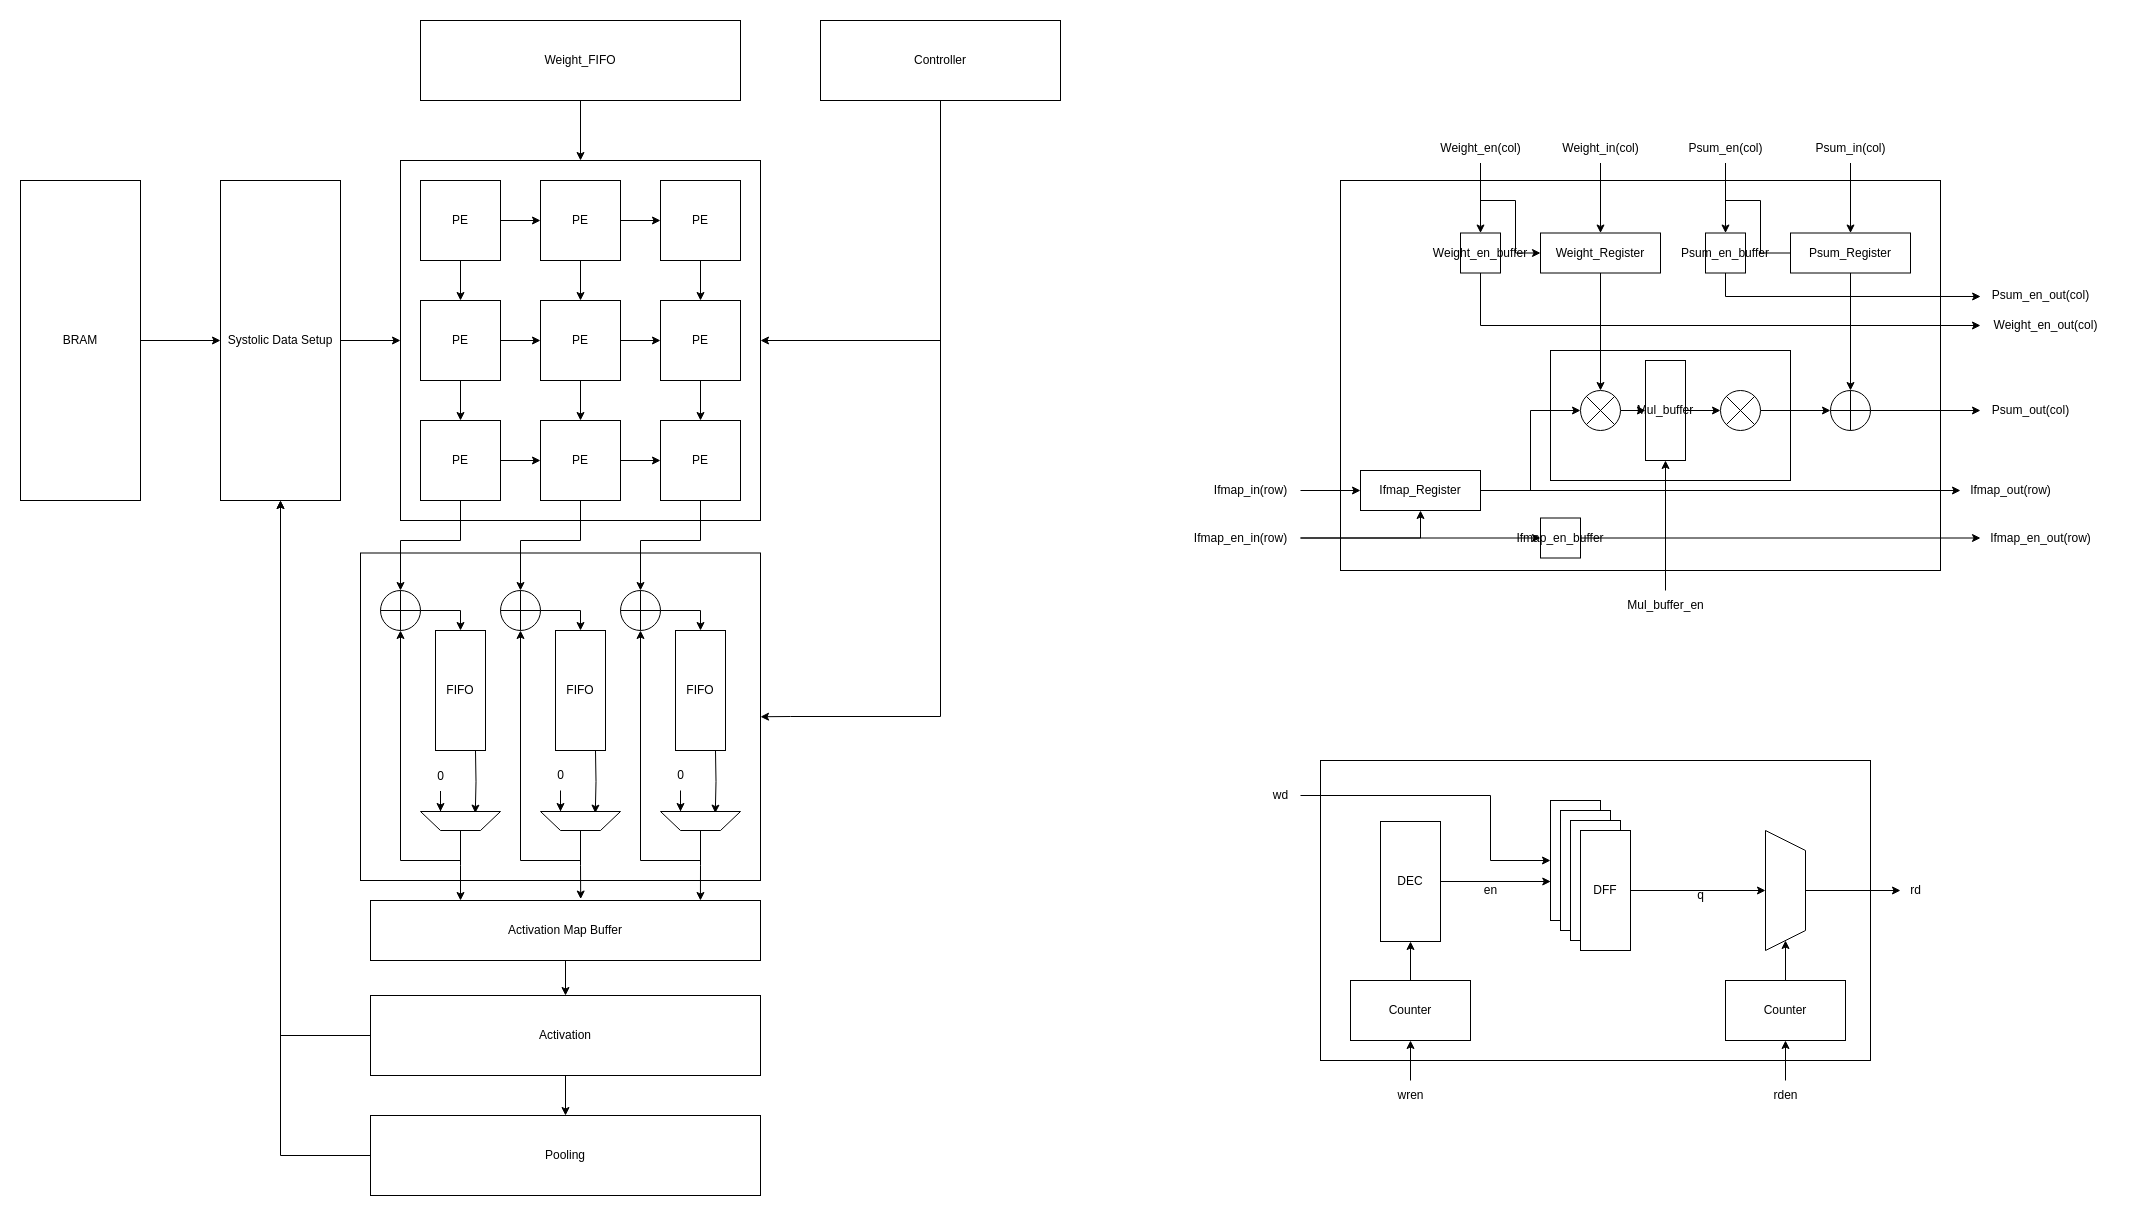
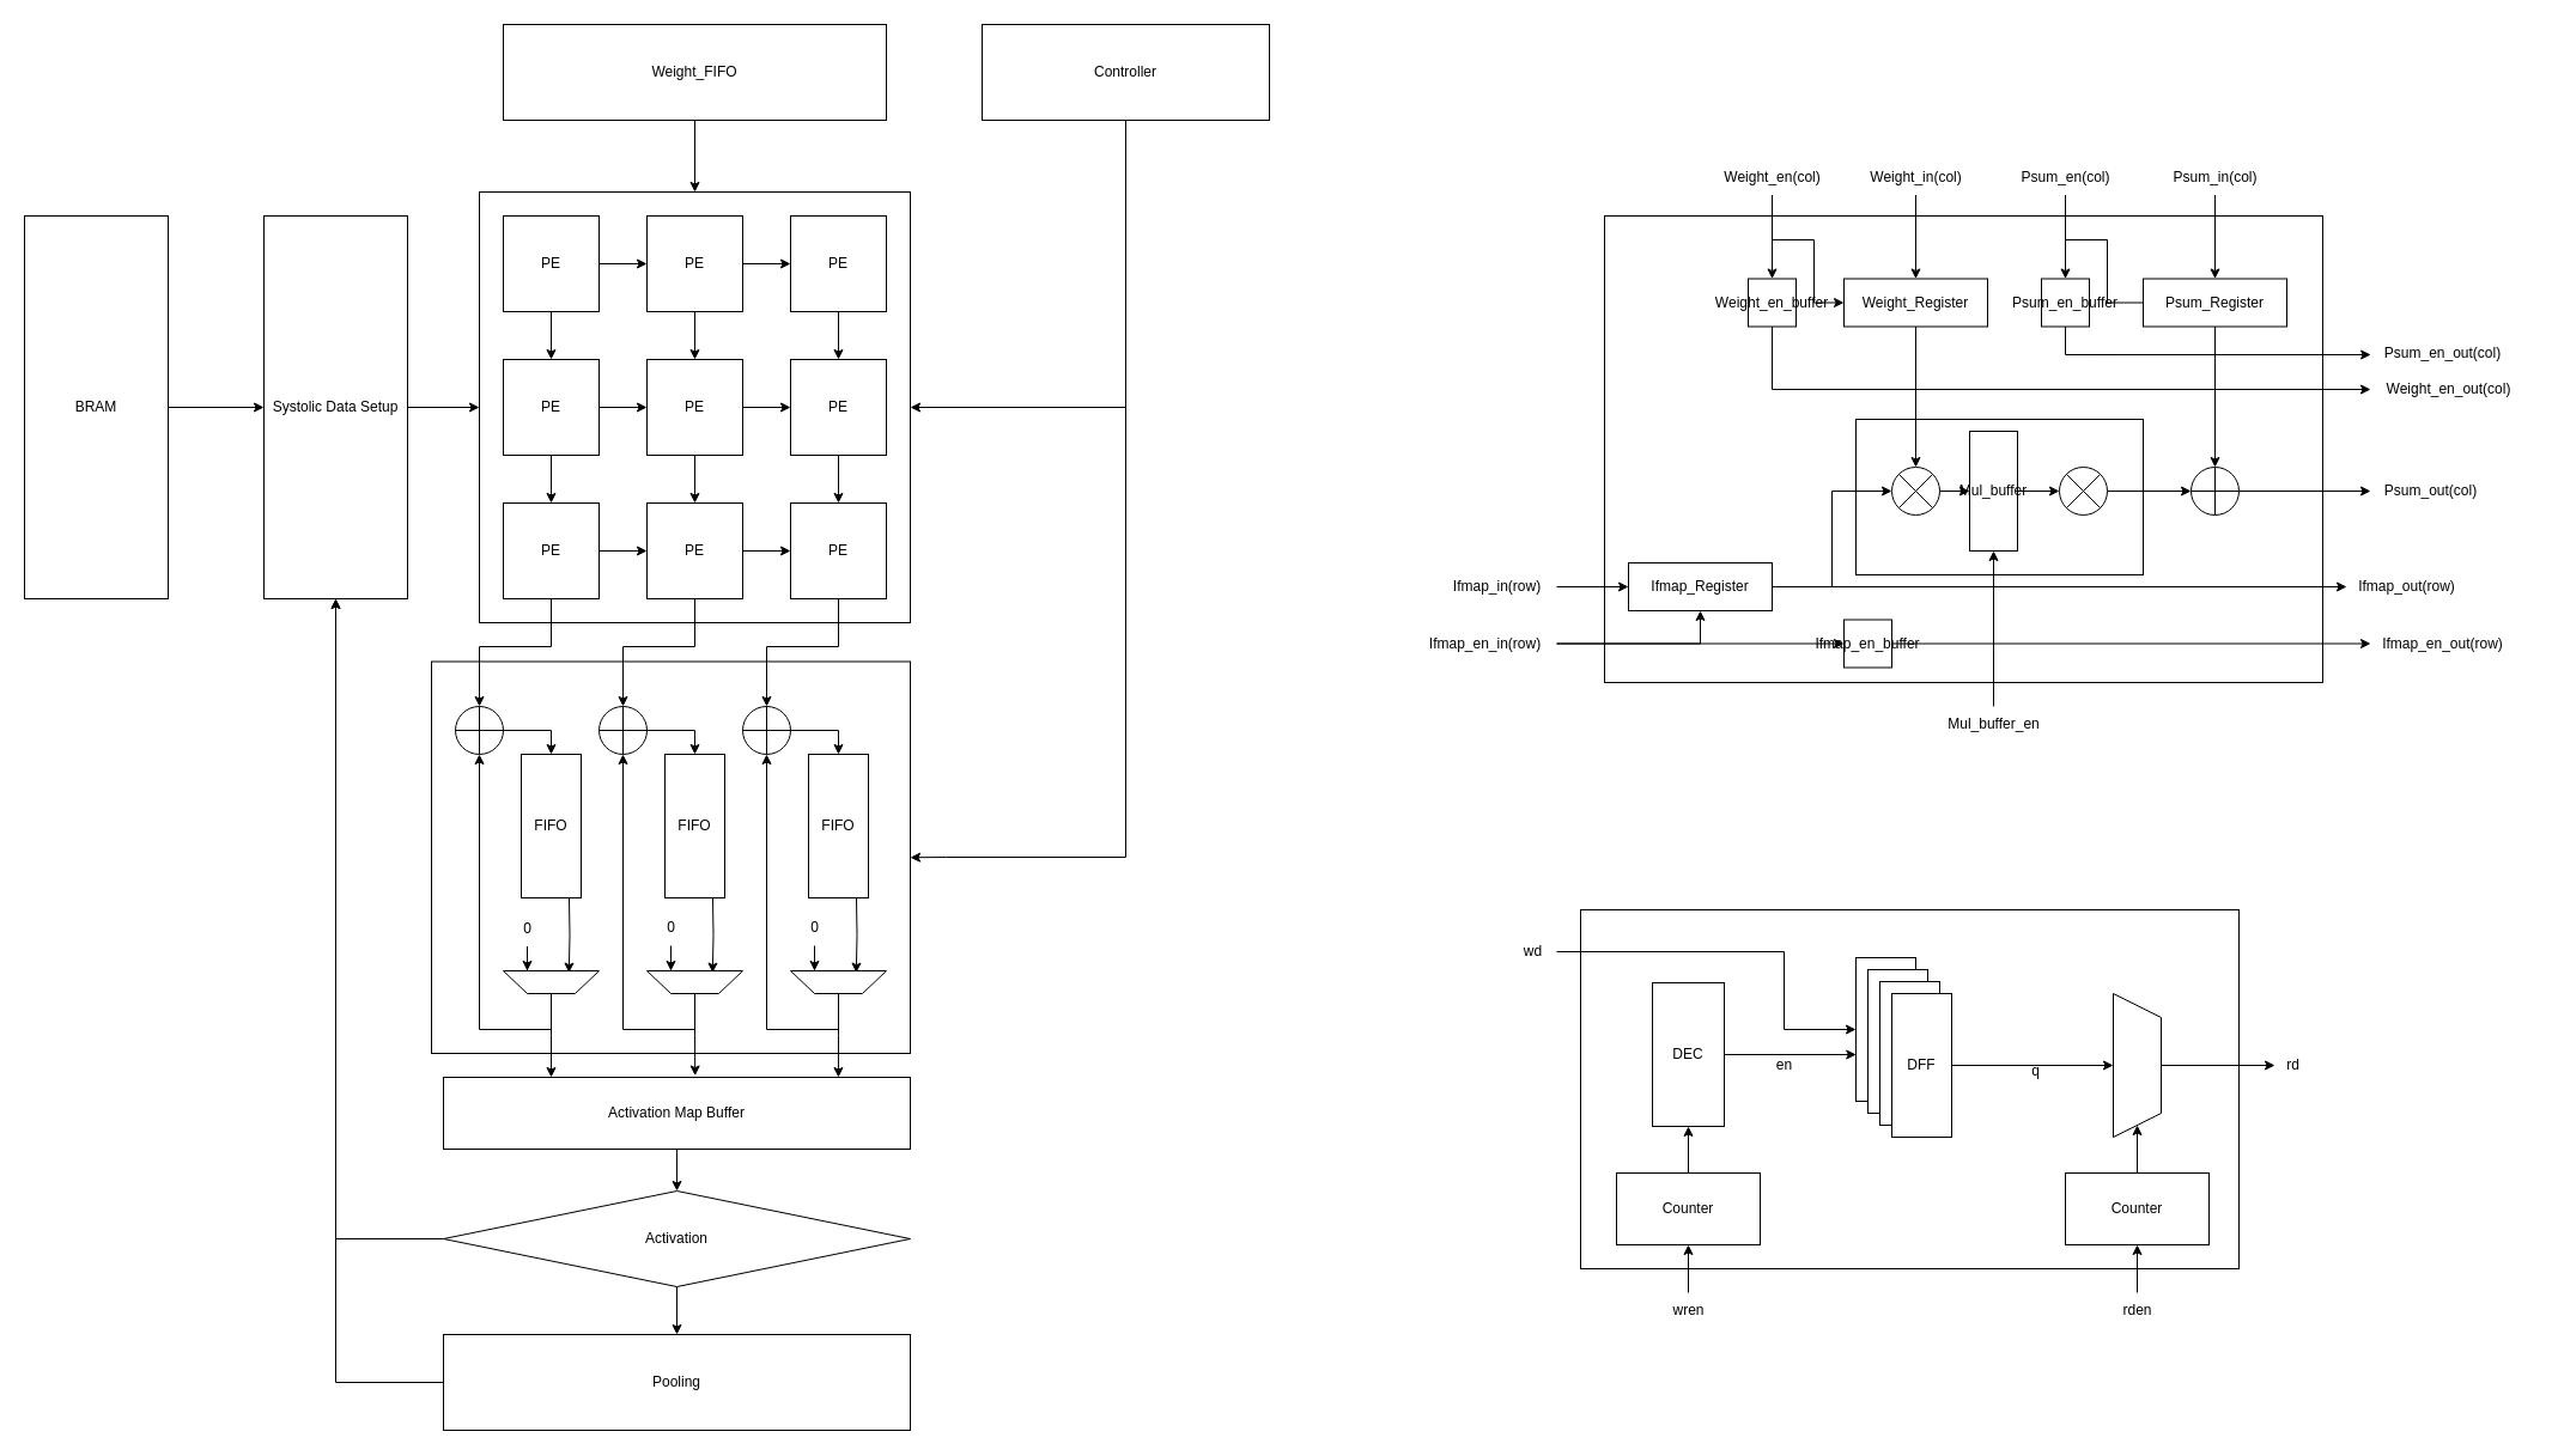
- <mxCell id="45" value="Activation" style="rounded=0;whiteSpace=wrap;html=1;" parent="1" vertex="1"><mxGeometry x="370" y="995" width="390" height="80" as="geometry" /></mxCell>
+ <mxCell id="45" value="Activation" style="rhombus;whiteSpace=wrap;html=1;" parent="1" vertex="1"><mxGeometry x="370" y="995" width="390" height="80" as="geometry" /></mxCell>
